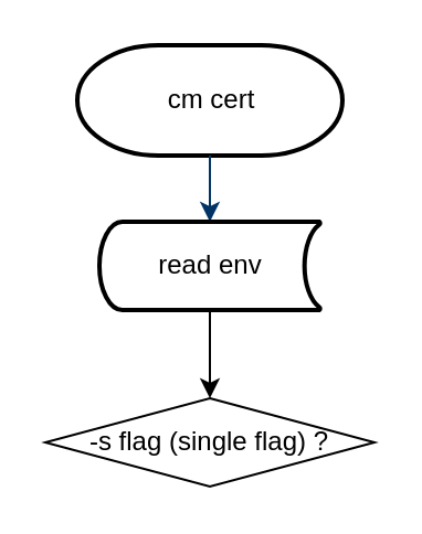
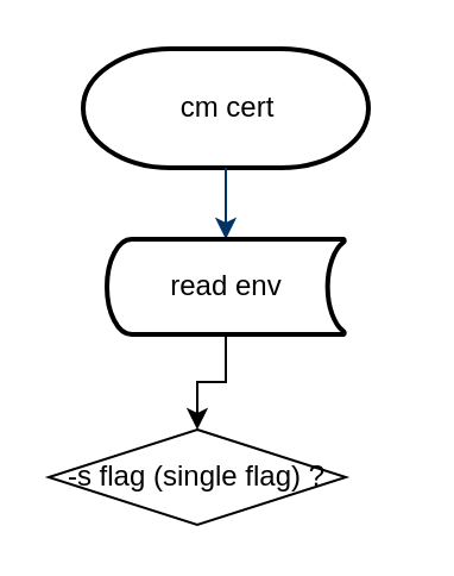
- <mxCell id="4" value="-s flag (single flag) ?" style="rhombus;whiteSpace=wrap;html=1;" parent="1" vertex="1"><mxGeometry x="20" y="180" width="149" height="40" as="geometry" /></mxCell>
+ <mxCell id="4" value="-s flag (single flag) ?" style="rhombus;whiteSpace=wrap;html=1;" parent="1" vertex="1"><mxGeometry x="20" y="180" width="125" height="40" as="geometry" /></mxCell>
